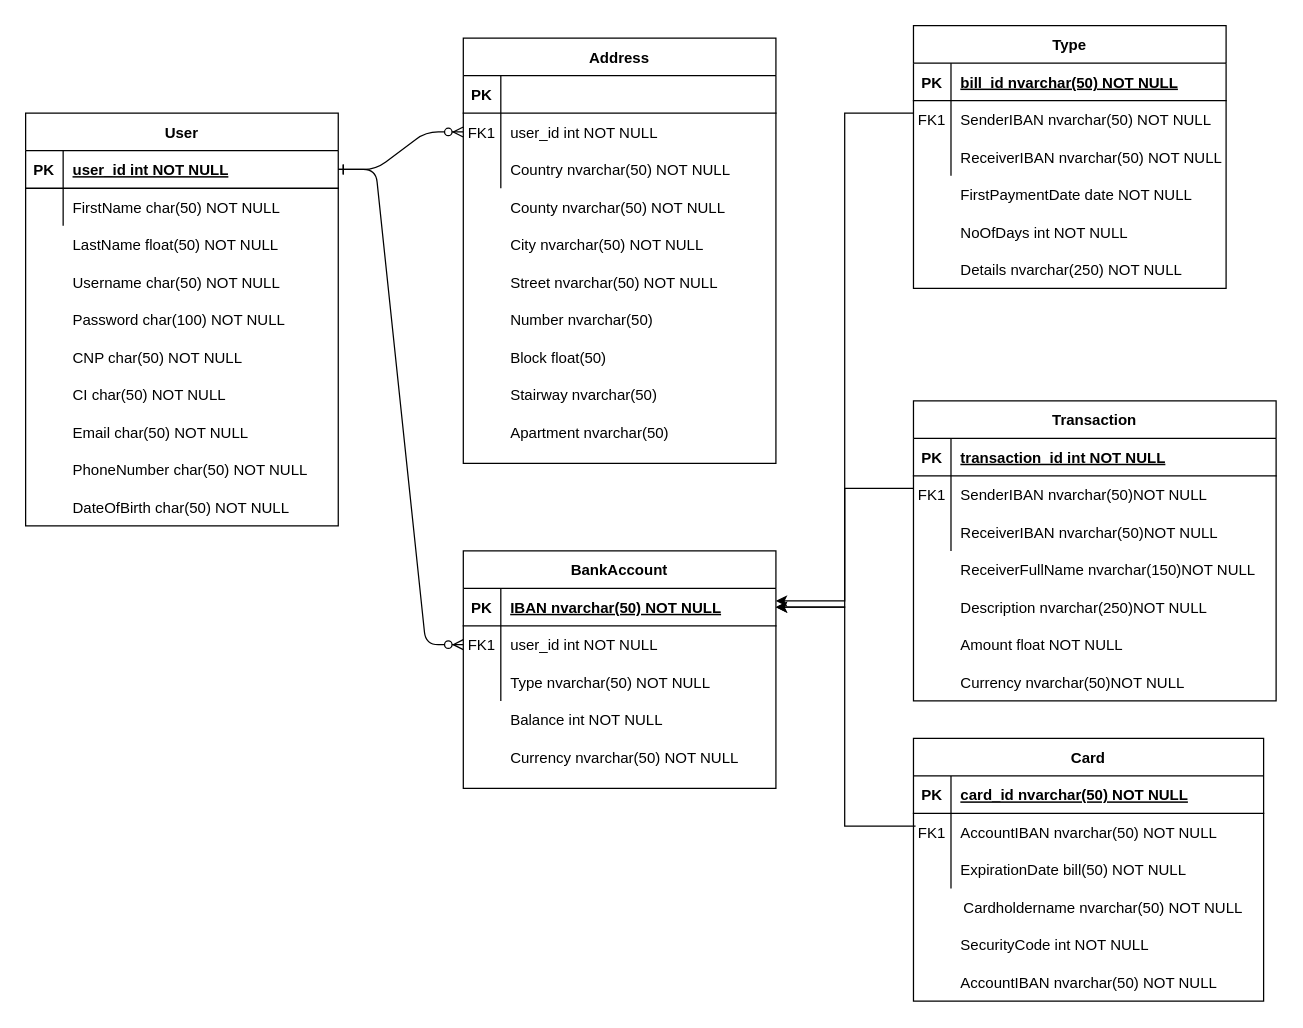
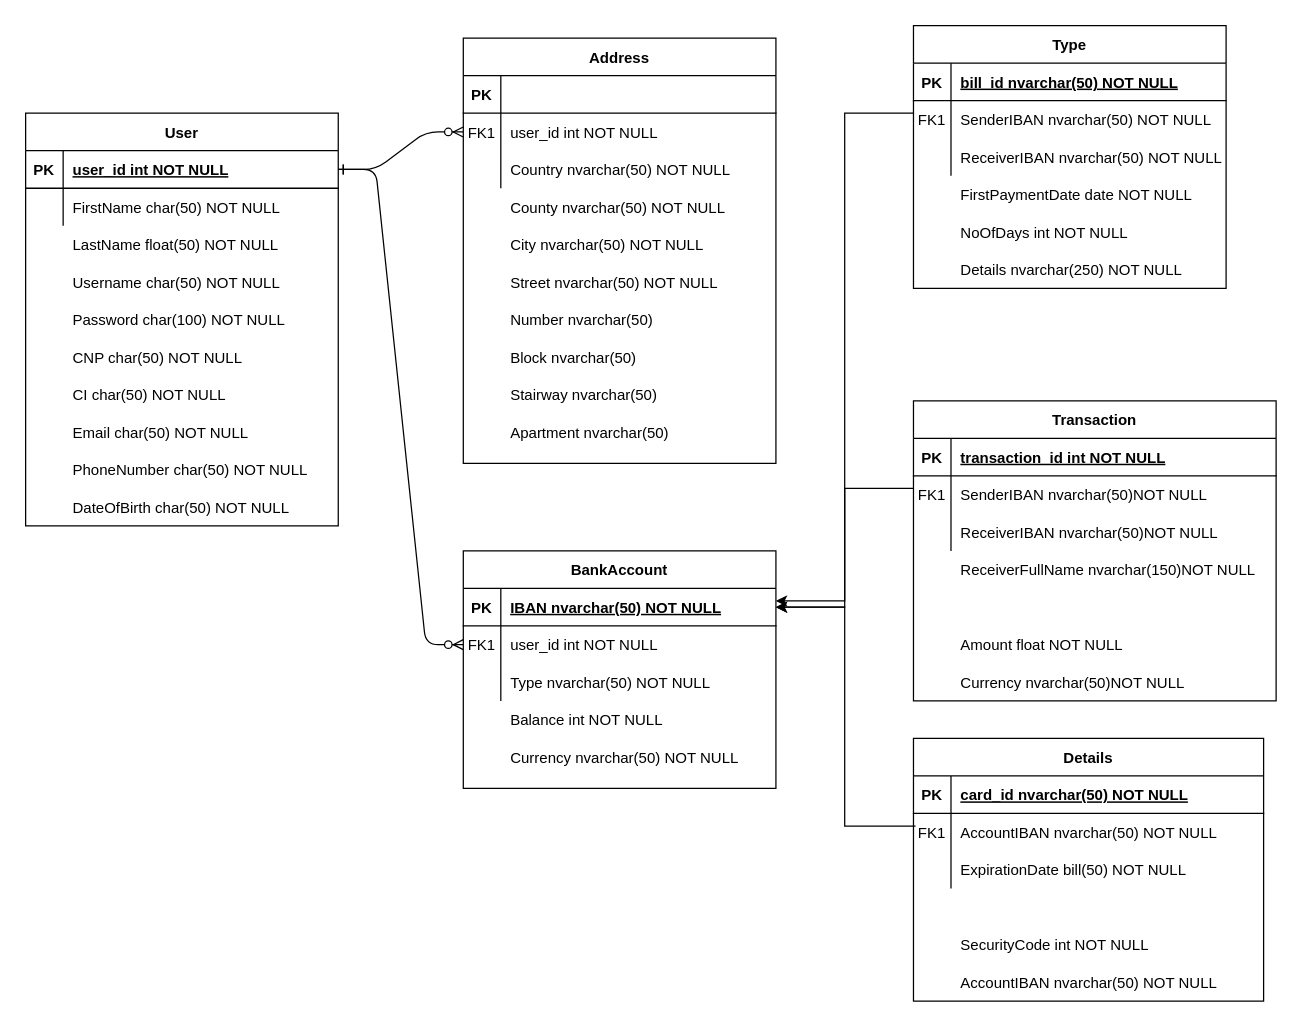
- <mxCell id="43" value="Block float(50) " style="shape=partialRectangle;overflow=hidden;connectable=0;fillColor=none;top=0;left=0;bottom=0;right=0;align=left;spacingLeft=6;" parent="1" vertex="1"><mxGeometry x="400" y="270" width="220" height="30" as="geometry" /></mxCell>
+ <mxCell id="43" value="Block nvarchar(50) " style="shape=partialRectangle;overflow=hidden;connectable=0;fillColor=none;top=0;left=0;bottom=0;right=0;align=left;spacingLeft=6;" parent="1" vertex="1"><mxGeometry x="400" y="270" width="220" height="30" as="geometry" /></mxCell>
- <mxCell id="61" value="Description nvarchar(250)NOT NULL" style="shape=partialRectangle;overflow=hidden;connectable=0;fillColor=none;top=0;left=0;bottom=0;right=0;align=left;spacingLeft=6;" parent="1" vertex="1"><mxGeometry x="760" y="470" width="220" height="30" as="geometry" /></mxCell>
- <mxCell id="64" value="Card" style="shape=table;startSize=30;container=1;collapsible=1;childLayout=tableLayout;fixedRows=1;rowLines=0;fontStyle=1;align=center;resizeLast=1;" parent="1" vertex="1"><mxGeometry x="730" y="590" width="280" height="210" as="geometry" /></mxCell>
+ <mxCell id="64" value="Details" style="shape=table;startSize=30;container=1;collapsible=1;childLayout=tableLayout;fixedRows=1;rowLines=0;fontStyle=1;align=center;resizeLast=1;" parent="1" vertex="1"><mxGeometry x="730" y="590" width="280" height="210" as="geometry" /></mxCell>
- <mxCell id="77" value="Cardholdername nvarchar(50) NOT NULL" style="shape=partialRectangle;overflow=hidden;connectable=0;fillColor=none;top=0;left=0;bottom=0;right=0;align=left;spacingLeft=6;" parent="75" vertex="1"><mxGeometry x="32.4" width="237.6" height="30" as="geometry" /></mxCell>
